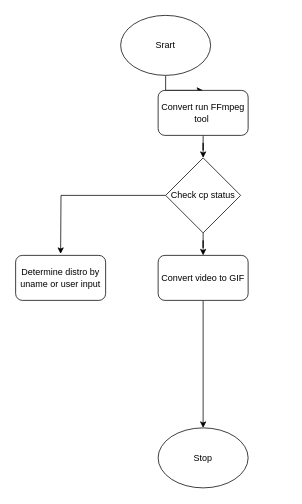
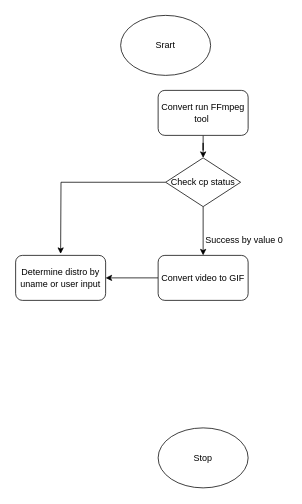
- <mxCell id="2" style="edgeStyle=orthogonalEdgeStyle;rounded=0;orthogonalLoop=1;jettySize=auto;html=1;entryX=0.5;entryY=0;entryDx=0;entryDy=0;" edge="1" parent="1" source="3" target="6"><mxGeometry relative="1" as="geometry" /></mxCell>
- <mxCell id="9" value="Check cp status" style="rhombus;whiteSpace=wrap;html=1;" vertex="1" parent="1"><mxGeometry x="220" y="210" width="100" height="100" as="geometry" /></mxCell>
+ <mxCell id="9" value="Check cp status" style="rhombus;whiteSpace=wrap;html=1;" vertex="1" parent="1"><mxGeometry x="220" y="210" width="100" height="65" as="geometry" /></mxCell>
+ <mxCell id="13" value="Success by value 0" style="text;html=1;strokeColor=none;fillColor=none;align=center;verticalAlign=middle;whiteSpace=wrap;rounded=0;" vertex="1" parent="1"><mxGeometry x="270" y="310" width="110" height="20" as="geometry" /></mxCell>
- <mxCell id="10" style="edgeStyle=orthogonalEdgeStyle;rounded=0;orthogonalLoop=1;jettySize=auto;html=1;" edge="1" parent="1" source="11" target="4"><mxGeometry relative="1" as="geometry" /></mxCell>
+ <mxCell id="10" style="edgeStyle=orthogonalEdgeStyle;rounded=0;orthogonalLoop=1;jettySize=auto;html=1;" edge="1" parent="1" source="11" target="12"><mxGeometry relative="1" as="geometry" /></mxCell>
